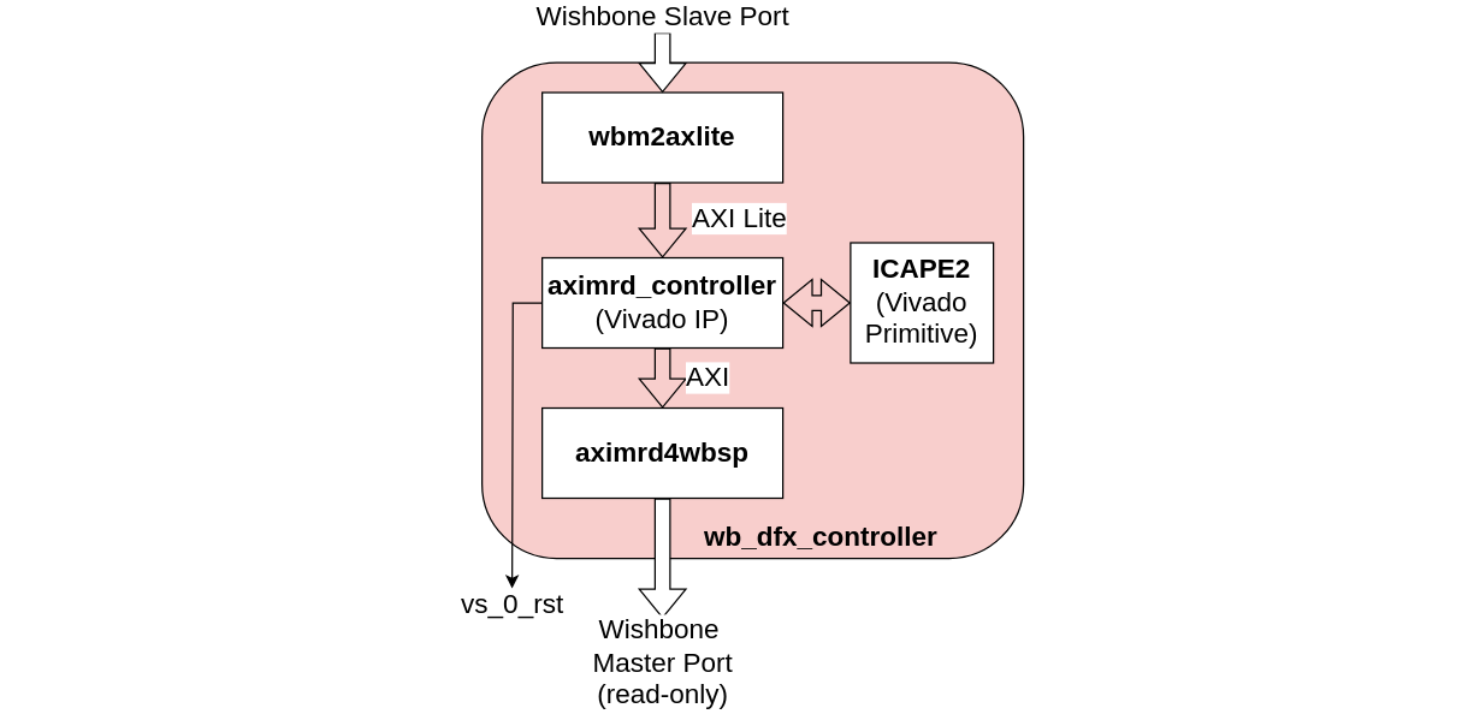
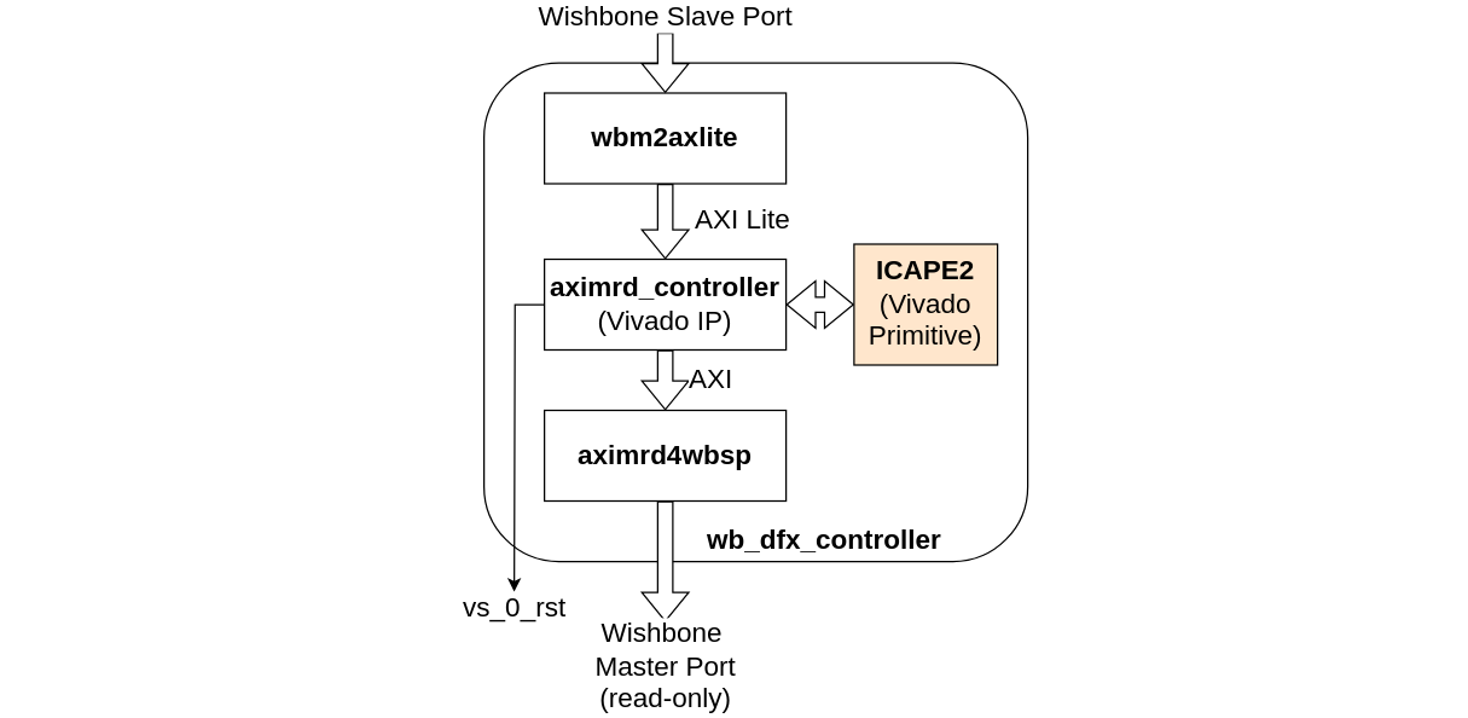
- <mxCell id="6" value="&lt;b style=&quot;font-size: 18px;&quot;&gt;ICAPE2&lt;/b&gt;&lt;div style=&quot;font-size: 18px;&quot;&gt;(Vivado Primitive)&lt;/div&gt;" style="rounded=0;whiteSpace=wrap;html=1;fontSize=18;" parent="1" vertex="1"><mxGeometry x="565" y="160" width="95" height="80" as="geometry" /></mxCell>
+ <mxCell id="6" value="&lt;b style=&quot;font-size: 18px;&quot;&gt;ICAPE2&lt;/b&gt;&lt;div style=&quot;font-size: 18px;&quot;&gt;(Vivado Primitive)&lt;/div&gt;" style="rounded=0;whiteSpace=wrap;html=1;fontSize=18;fillColor=#ffe6cc;" parent="1" vertex="1"><mxGeometry x="565" y="160" width="95" height="80" as="geometry" /></mxCell>
- <mxCell id="3" value="&lt;b&gt;wb_dfx_controller&lt;/b&gt;&amp;nbsp; &amp;nbsp; &amp;nbsp; &amp;nbsp; &amp;nbsp; &amp;nbsp;" style="rounded=1;whiteSpace=wrap;html=1;fontSize=18;verticalAlign=bottom;align=right;fillColor=#f8cecc;" parent="1" vertex="1"><mxGeometry x="320" y="40" width="360" height="330" as="geometry" /></mxCell>
+ <mxCell id="3" value="&lt;b&gt;wb_dfx_controller&lt;/b&gt;&amp;nbsp; &amp;nbsp; &amp;nbsp; &amp;nbsp; &amp;nbsp; &amp;nbsp;" style="rounded=1;whiteSpace=wrap;html=1;fontSize=18;verticalAlign=bottom;align=right;" parent="1" vertex="1"><mxGeometry x="320" y="40" width="360" height="330" as="geometry" /></mxCell>
